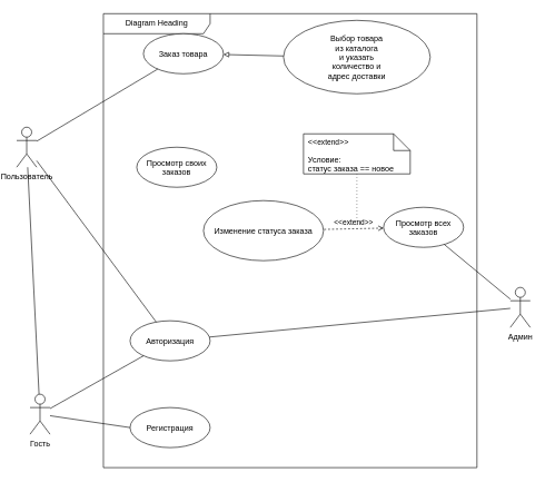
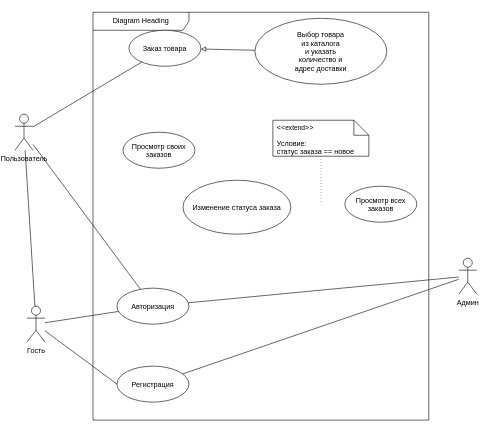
- <mxCell id="11" value="&amp;lt;&amp;lt;extend&amp;gt;&amp;gt;" style="endArrow=none;startArrow=open;endFill=0;startFill=0;endSize=8;html=1;verticalAlign=bottom;dashed=1;labelBackgroundColor=none;rounded=0;" edge="1" parent="2" source="8" target="9"><mxGeometry x="0.003" width="160" relative="1" as="geometry"><mxPoint x="330" y="430" as="sourcePoint" /><mxPoint x="490" y="430" as="targetPoint" /><mxPoint as="offset" /></mxGeometry></mxCell>
- <mxCell id="23" style="rounded=0;orthogonalLoop=1;jettySize=auto;html=1;endArrow=none;endFill=0;" edge="1" parent="1" source="24" target="8"><mxGeometry relative="1" as="geometry" /></mxCell>
+ <mxCell id="23" style="rounded=0;orthogonalLoop=1;jettySize=auto;html=1;endArrow=none;endFill=0;" edge="1" parent="1" source="24" target="3"><mxGeometry relative="1" as="geometry" /></mxCell>
- <mxCell id="21" value="Гость" style="shape=umlActor;verticalLabelPosition=bottom;verticalAlign=top;html=1;" vertex="1" parent="1"><mxGeometry x="40" y="590" width="30" height="60" as="geometry" /></mxCell>
+ <mxCell id="21" value="Гость" style="shape=umlActor;verticalLabelPosition=bottom;verticalAlign=top;html=1;" vertex="1" parent="1"><mxGeometry x="40" y="510" width="30" height="60" as="geometry" /></mxCell>
